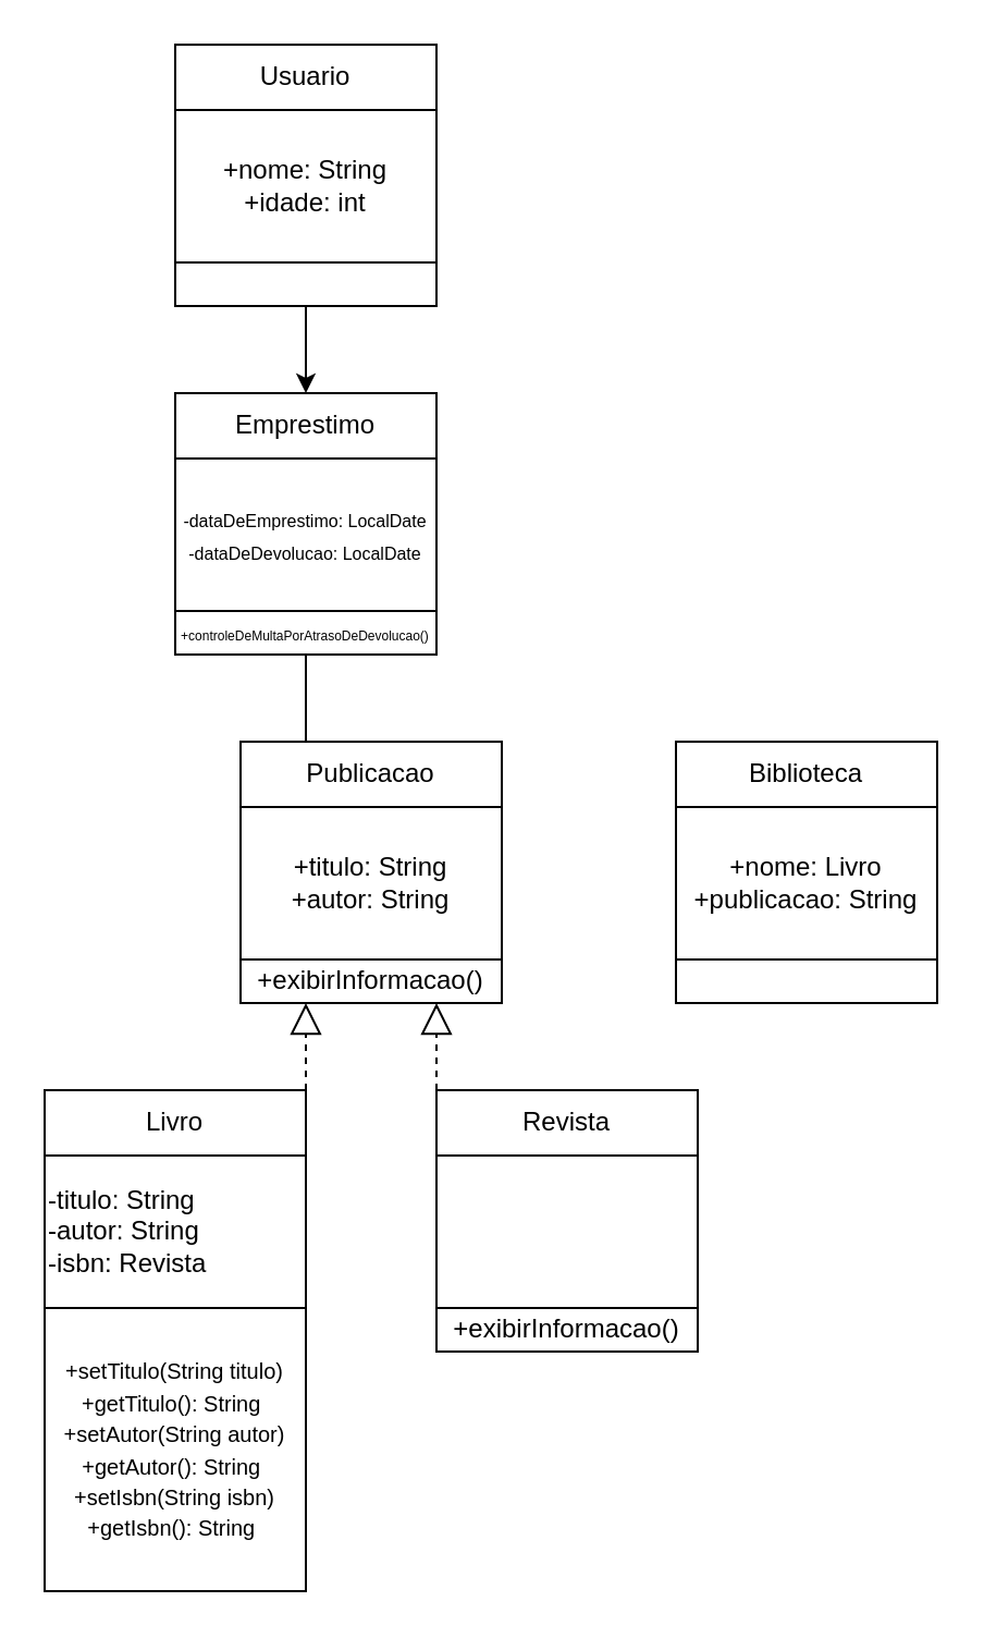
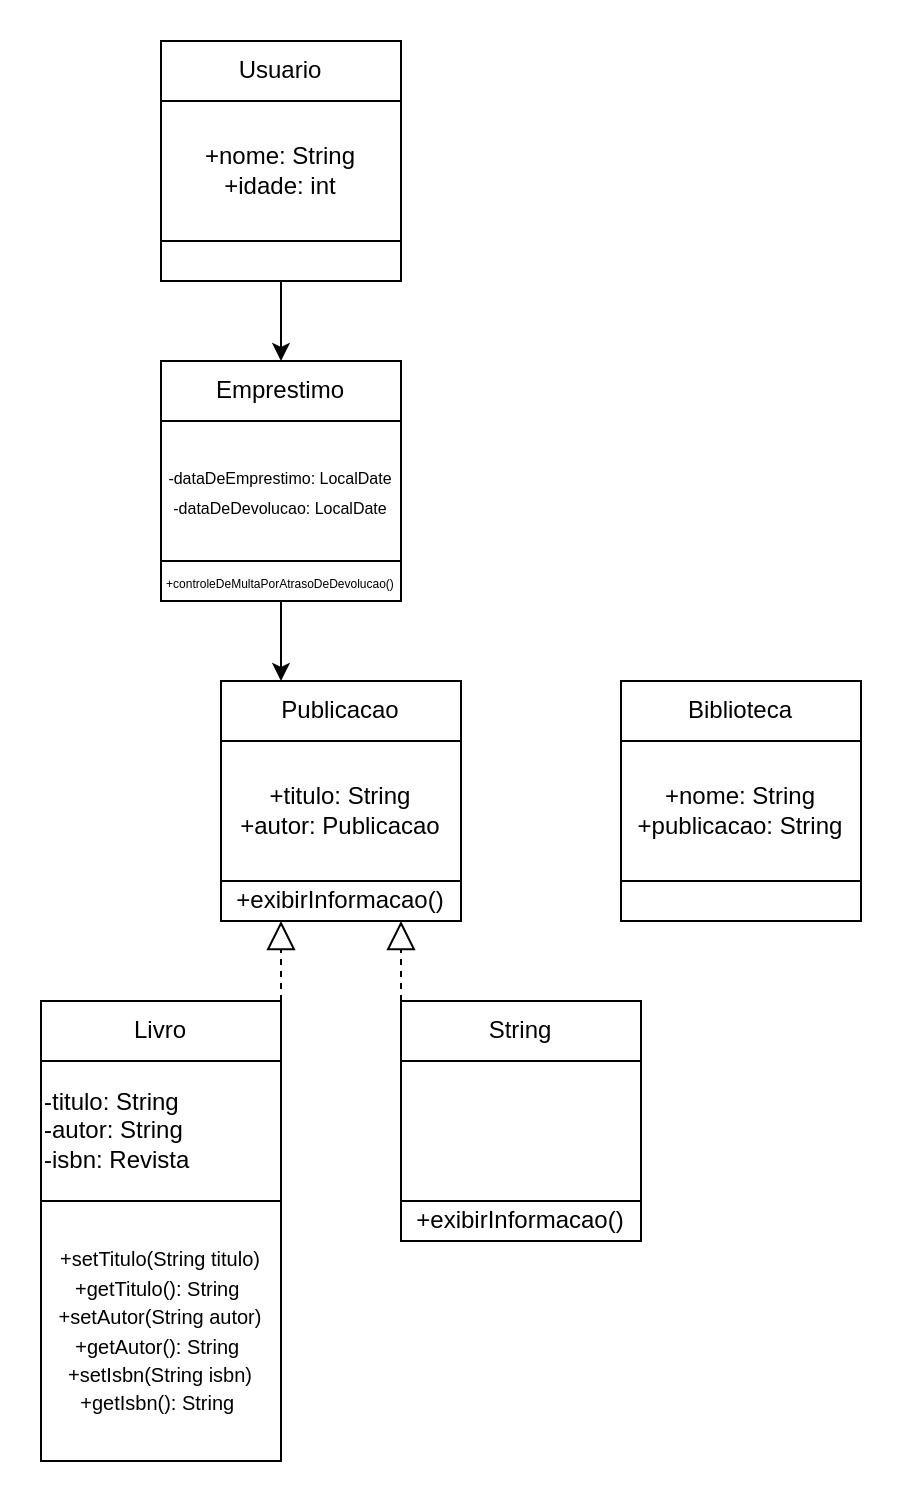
- <mxCell id="18" value="" style="endArrow=none;html=1;rounded=0;exitX=0.5;exitY=1;exitDx=0;exitDy=0;entryX=0.25;entryY=0;entryDx=0;entryDy=0;" parent="1" source="13" target="17" edge="1"><mxGeometry width="50" height="50" relative="1" as="geometry"><mxPoint x="-110" y="420" as="sourcePoint" /><mxPoint x="-60" y="370" as="targetPoint" /></mxGeometry></mxCell>
+ <mxCell id="18" value="" style="endArrow=classic;html=1;rounded=0;exitX=0.5;exitY=1;exitDx=0;exitDy=0;entryX=0.25;entryY=0;entryDx=0;entryDy=0;" parent="1" source="13" target="17" edge="1"><mxGeometry width="50" height="50" relative="1" as="geometry"><mxPoint x="-110" y="420" as="sourcePoint" /><mxPoint x="-60" y="370" as="targetPoint" /></mxGeometry></mxCell>
- <mxCell id="19" value="+titulo: String&lt;div&gt;+autor: String&lt;/div&gt;" style="text;html=1;align=center;verticalAlign=middle;whiteSpace=wrap;rounded=0;" parent="1" vertex="1"><mxGeometry x="110" y="370" width="120" height="70" as="geometry" /></mxCell>
+ <mxCell id="19" value="+titulo: String&lt;div&gt;+autor: Publicacao&lt;/div&gt;" style="text;html=1;align=center;verticalAlign=middle;whiteSpace=wrap;rounded=0;" parent="1" vertex="1"><mxGeometry x="110" y="370" width="120" height="70" as="geometry" /></mxCell>
- <mxCell id="38" value="+nome: Livro&lt;div&gt;+publicacao: String&lt;/div&gt;" style="text;html=1;align=center;verticalAlign=middle;whiteSpace=wrap;rounded=0;" parent="1" vertex="1"><mxGeometry x="310" y="370" width="120" height="70" as="geometry" /></mxCell>
+ <mxCell id="38" value="+nome: String&lt;div&gt;+publicacao: String&lt;/div&gt;" style="text;html=1;align=center;verticalAlign=middle;whiteSpace=wrap;rounded=0;" parent="1" vertex="1"><mxGeometry x="310" y="370" width="120" height="70" as="geometry" /></mxCell>
- <mxCell id="29" value="Revista" style="text;html=1;align=center;verticalAlign=middle;whiteSpace=wrap;rounded=0;" parent="1" vertex="1"><mxGeometry x="200" y="500" width="120" height="30" as="geometry" /></mxCell>
+ <mxCell id="29" value="String" style="text;html=1;align=center;verticalAlign=middle;whiteSpace=wrap;rounded=0;" parent="1" vertex="1"><mxGeometry x="200" y="500" width="120" height="30" as="geometry" /></mxCell>
